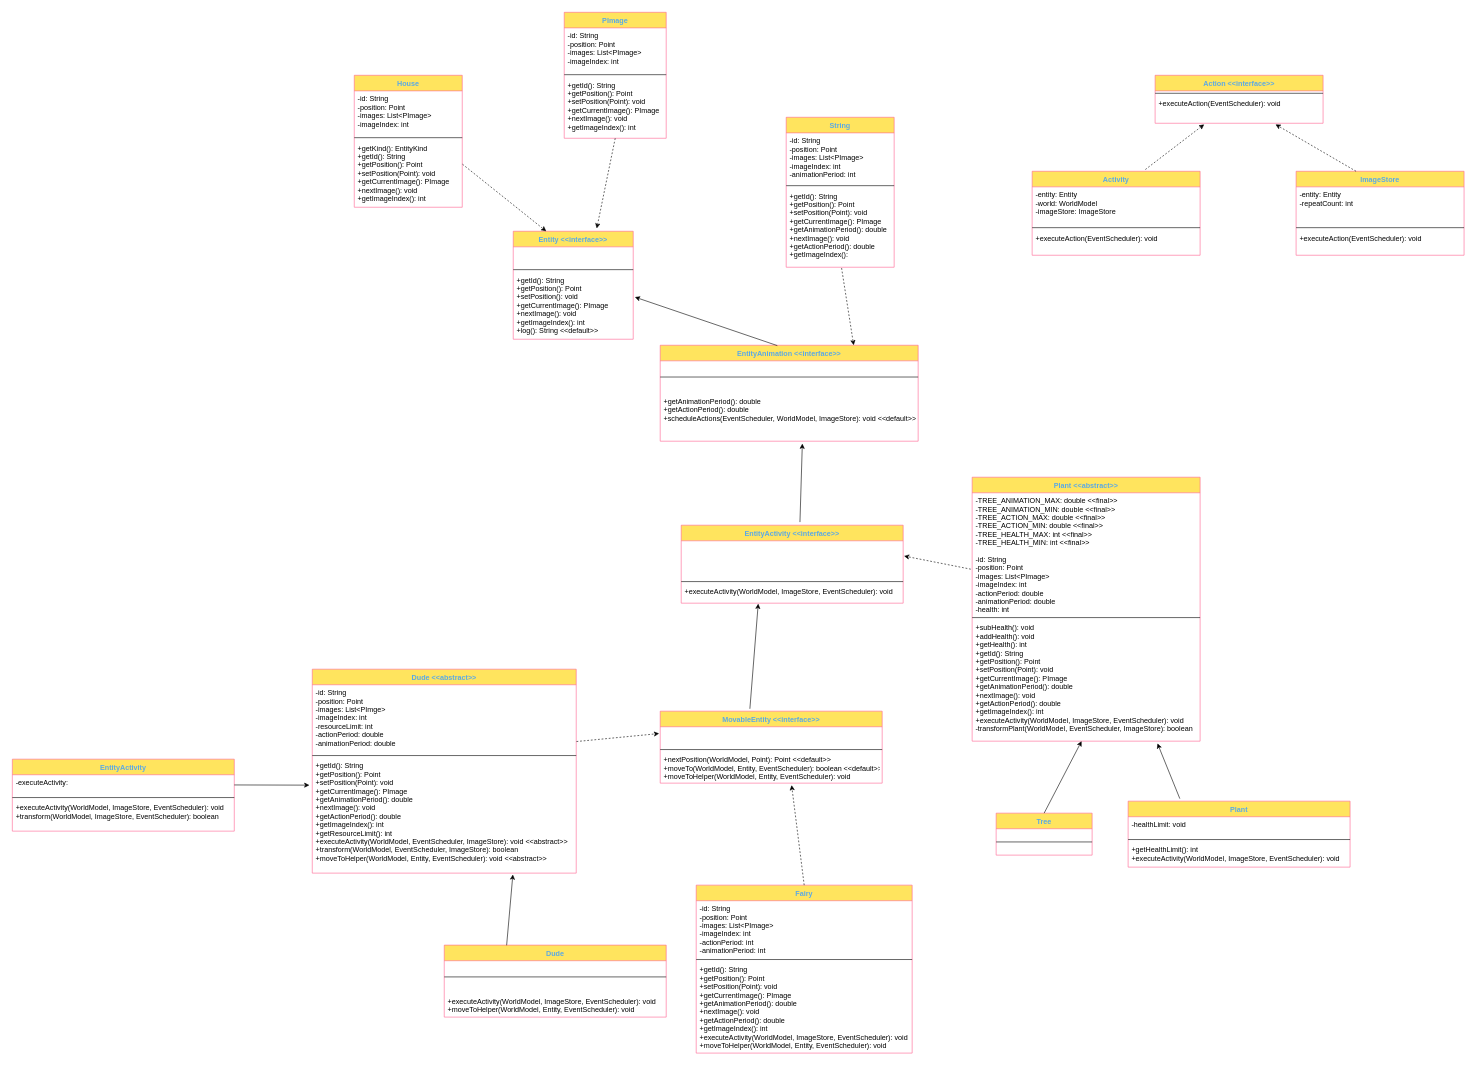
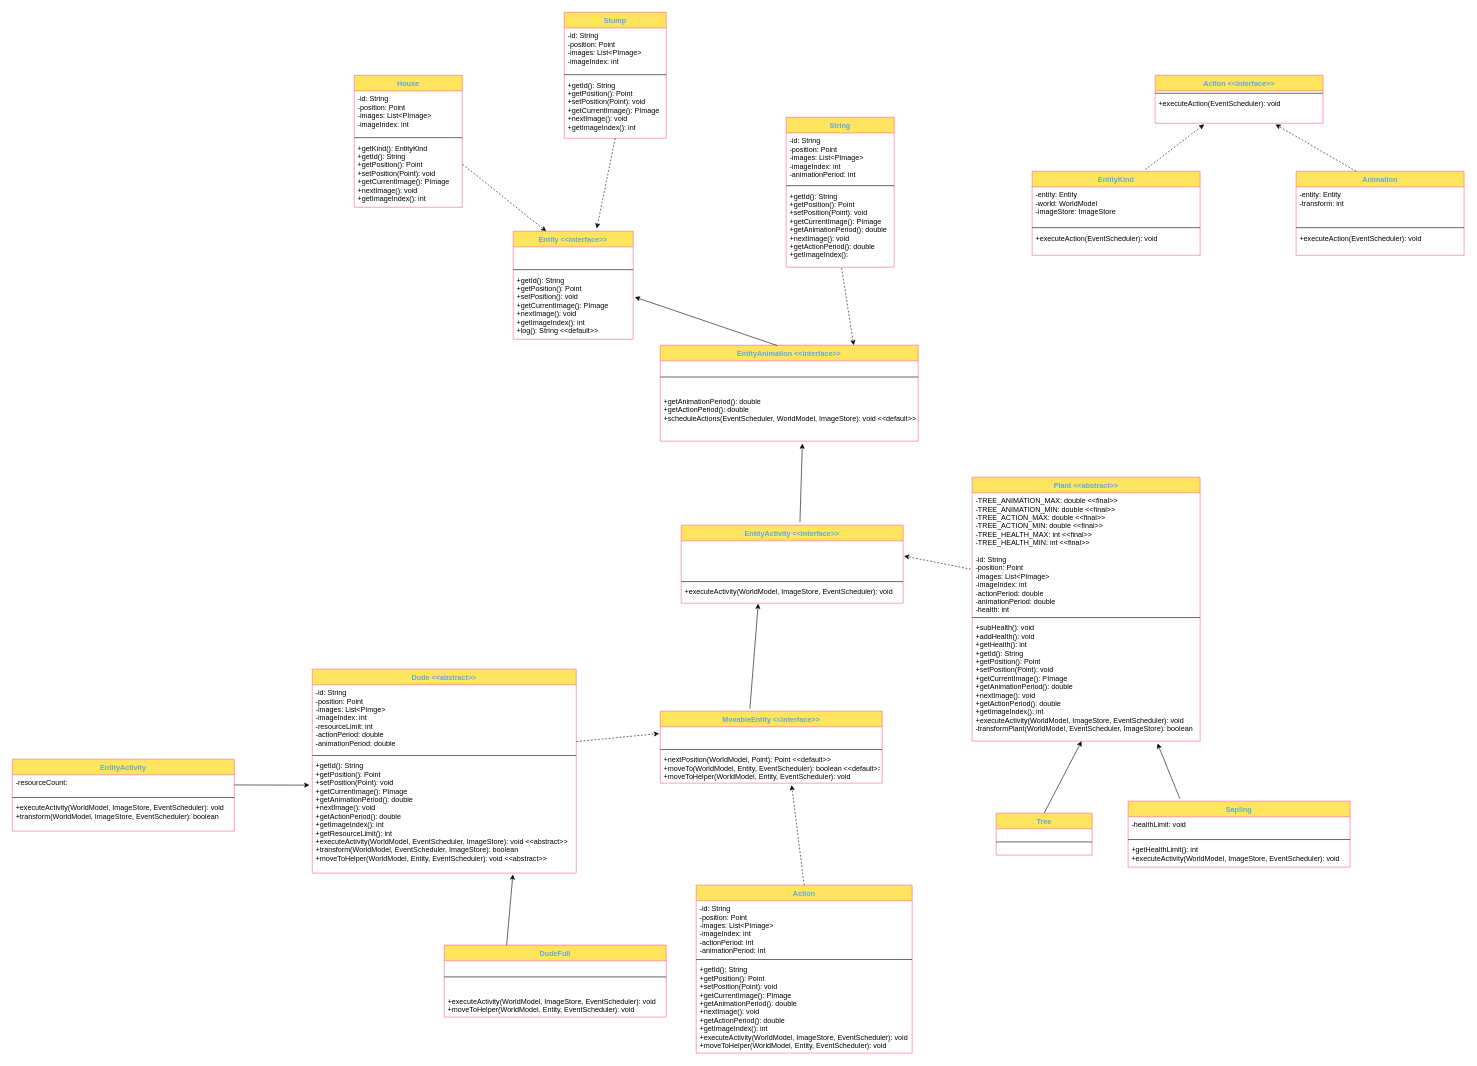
- <mxCell id="29" value="PImage" style="swimlane;fontStyle=1;align=center;verticalAlign=top;childLayout=stackLayout;horizontal=1;startSize=26;horizontalStack=0;resizeParent=1;resizeParentMax=0;resizeLast=0;collapsible=1;marginBottom=0;hachureGap=4;pointerEvents=0;sketch=0;fontColor=#5AA9E6;strokeColor=#FF6392;fillColor=#FFE45E;" parent="1" vertex="1"><mxGeometry x="940" y="20" width="170" height="210" as="geometry" /></mxCell>
+ <mxCell id="29" value="Stump" style="swimlane;fontStyle=1;align=center;verticalAlign=top;childLayout=stackLayout;horizontal=1;startSize=26;horizontalStack=0;resizeParent=1;resizeParentMax=0;resizeLast=0;collapsible=1;marginBottom=0;hachureGap=4;pointerEvents=0;sketch=0;fontColor=#5AA9E6;strokeColor=#FF6392;fillColor=#FFE45E;" parent="1" vertex="1"><mxGeometry x="940" y="20" width="170" height="210" as="geometry" /></mxCell>
- <mxCell id="5" value="Activity" style="swimlane;fontStyle=1;align=center;verticalAlign=top;childLayout=stackLayout;horizontal=1;startSize=26;horizontalStack=0;resizeParent=1;resizeParentMax=0;resizeLast=0;collapsible=1;marginBottom=0;hachureGap=4;pointerEvents=0;sketch=0;fontColor=#5AA9E6;strokeColor=#FF6392;fillColor=#FFE45E;" parent="1" vertex="1"><mxGeometry x="1720" y="285" width="280" height="140" as="geometry" /></mxCell>
+ <mxCell id="5" value="EntityKind" style="swimlane;fontStyle=1;align=center;verticalAlign=top;childLayout=stackLayout;horizontal=1;startSize=26;horizontalStack=0;resizeParent=1;resizeParentMax=0;resizeLast=0;collapsible=1;marginBottom=0;hachureGap=4;pointerEvents=0;sketch=0;fontColor=#5AA9E6;strokeColor=#FF6392;fillColor=#FFE45E;" parent="1" vertex="1"><mxGeometry x="1720" y="285" width="280" height="140" as="geometry" /></mxCell>
- <mxCell id="9" value="ImageStore" style="swimlane;fontStyle=1;align=center;verticalAlign=top;childLayout=stackLayout;horizontal=1;startSize=26;horizontalStack=0;resizeParent=1;resizeParentMax=0;resizeLast=0;collapsible=1;marginBottom=0;hachureGap=4;pointerEvents=0;sketch=0;fontColor=#5AA9E6;strokeColor=#FF6392;fillColor=#FFE45E;" parent="1" vertex="1"><mxGeometry x="2160" y="285" width="280" height="140" as="geometry" /></mxCell>
+ <mxCell id="9" value="Animation" style="swimlane;fontStyle=1;align=center;verticalAlign=top;childLayout=stackLayout;horizontal=1;startSize=26;horizontalStack=0;resizeParent=1;resizeParentMax=0;resizeLast=0;collapsible=1;marginBottom=0;hachureGap=4;pointerEvents=0;sketch=0;fontColor=#5AA9E6;strokeColor=#FF6392;fillColor=#FFE45E;" parent="1" vertex="1"><mxGeometry x="2160" y="285" width="280" height="140" as="geometry" /></mxCell>
- <mxCell id="10" value="-entity: Entity&#10;-repeatCount: int" style="text;strokeColor=none;fillColor=none;align=left;verticalAlign=top;spacingLeft=4;spacingRight=4;overflow=hidden;rotatable=0;points=[[0,0.5],[1,0.5]];portConstraint=eastwest;" parent="9" vertex="1"><mxGeometry y="26" width="280" height="64" as="geometry" /></mxCell>
+ <mxCell id="10" value="-entity: Entity&#10;-transform: int" style="text;strokeColor=none;fillColor=none;align=left;verticalAlign=top;spacingLeft=4;spacingRight=4;overflow=hidden;rotatable=0;points=[[0,0.5],[1,0.5]];portConstraint=eastwest;" parent="9" vertex="1"><mxGeometry y="26" width="280" height="64" as="geometry" /></mxCell>
- <mxCell id="43" value="-executeActivity:" style="text;strokeColor=none;fillColor=none;align=left;verticalAlign=top;spacingLeft=4;spacingRight=4;overflow=hidden;rotatable=0;points=[[0,0.5],[1,0.5]];portConstraint=eastwest;" parent="42" vertex="1"><mxGeometry y="26" width="370" height="34" as="geometry" /></mxCell>
+ <mxCell id="43" value="-resourceCount:" style="text;strokeColor=none;fillColor=none;align=left;verticalAlign=top;spacingLeft=4;spacingRight=4;overflow=hidden;rotatable=0;points=[[0,0.5],[1,0.5]];portConstraint=eastwest;" parent="42" vertex="1"><mxGeometry y="26" width="370" height="34" as="geometry" /></mxCell>
- <mxCell id="33" value="Plant" style="swimlane;fontStyle=1;align=center;verticalAlign=top;childLayout=stackLayout;horizontal=1;startSize=26;horizontalStack=0;resizeParent=1;resizeParentMax=0;resizeLast=0;collapsible=1;marginBottom=0;hachureGap=4;pointerEvents=0;sketch=0;fontColor=#5AA9E6;strokeColor=#FF6392;fillColor=#FFE45E;" parent="1" vertex="1"><mxGeometry x="1880" y="1335" width="370" height="110" as="geometry" /></mxCell>
+ <mxCell id="33" value="Sapling" style="swimlane;fontStyle=1;align=center;verticalAlign=top;childLayout=stackLayout;horizontal=1;startSize=26;horizontalStack=0;resizeParent=1;resizeParentMax=0;resizeLast=0;collapsible=1;marginBottom=0;hachureGap=4;pointerEvents=0;sketch=0;fontColor=#5AA9E6;strokeColor=#FF6392;fillColor=#FFE45E;" parent="1" vertex="1"><mxGeometry x="1880" y="1335" width="370" height="110" as="geometry" /></mxCell>
- <mxCell id="25" value="Fairy" style="swimlane;fontStyle=1;align=center;verticalAlign=top;childLayout=stackLayout;horizontal=1;startSize=26;horizontalStack=0;resizeParent=1;resizeParentMax=0;resizeLast=0;collapsible=1;marginBottom=0;hachureGap=4;pointerEvents=0;sketch=0;fontColor=#5AA9E6;strokeColor=#FF6392;fillColor=#FFE45E;" parent="1" vertex="1"><mxGeometry x="1160" y="1475" width="360" height="280" as="geometry" /></mxCell>
+ <mxCell id="25" value="Action" style="swimlane;fontStyle=1;align=center;verticalAlign=top;childLayout=stackLayout;horizontal=1;startSize=26;horizontalStack=0;resizeParent=1;resizeParentMax=0;resizeLast=0;collapsible=1;marginBottom=0;hachureGap=4;pointerEvents=0;sketch=0;fontColor=#5AA9E6;strokeColor=#FF6392;fillColor=#FFE45E;" parent="1" vertex="1"><mxGeometry x="1160" y="1475" width="360" height="280" as="geometry" /></mxCell>
- <mxCell id="39" value="Dude" style="swimlane;fontStyle=1;align=center;verticalAlign=top;childLayout=stackLayout;horizontal=1;startSize=26;horizontalStack=0;resizeParent=1;resizeParentMax=0;resizeLast=0;collapsible=1;marginBottom=0;hachureGap=4;pointerEvents=0;sketch=0;fontColor=#5AA9E6;strokeColor=#FF6392;fillColor=#FFE45E;" parent="1" vertex="1"><mxGeometry x="740" y="1575" width="370" height="120" as="geometry" /></mxCell>
+ <mxCell id="39" value="DudeFull" style="swimlane;fontStyle=1;align=center;verticalAlign=top;childLayout=stackLayout;horizontal=1;startSize=26;horizontalStack=0;resizeParent=1;resizeParentMax=0;resizeLast=0;collapsible=1;marginBottom=0;hachureGap=4;pointerEvents=0;sketch=0;fontColor=#5AA9E6;strokeColor=#FF6392;fillColor=#FFE45E;" parent="1" vertex="1"><mxGeometry x="740" y="1575" width="370" height="120" as="geometry" /></mxCell>
